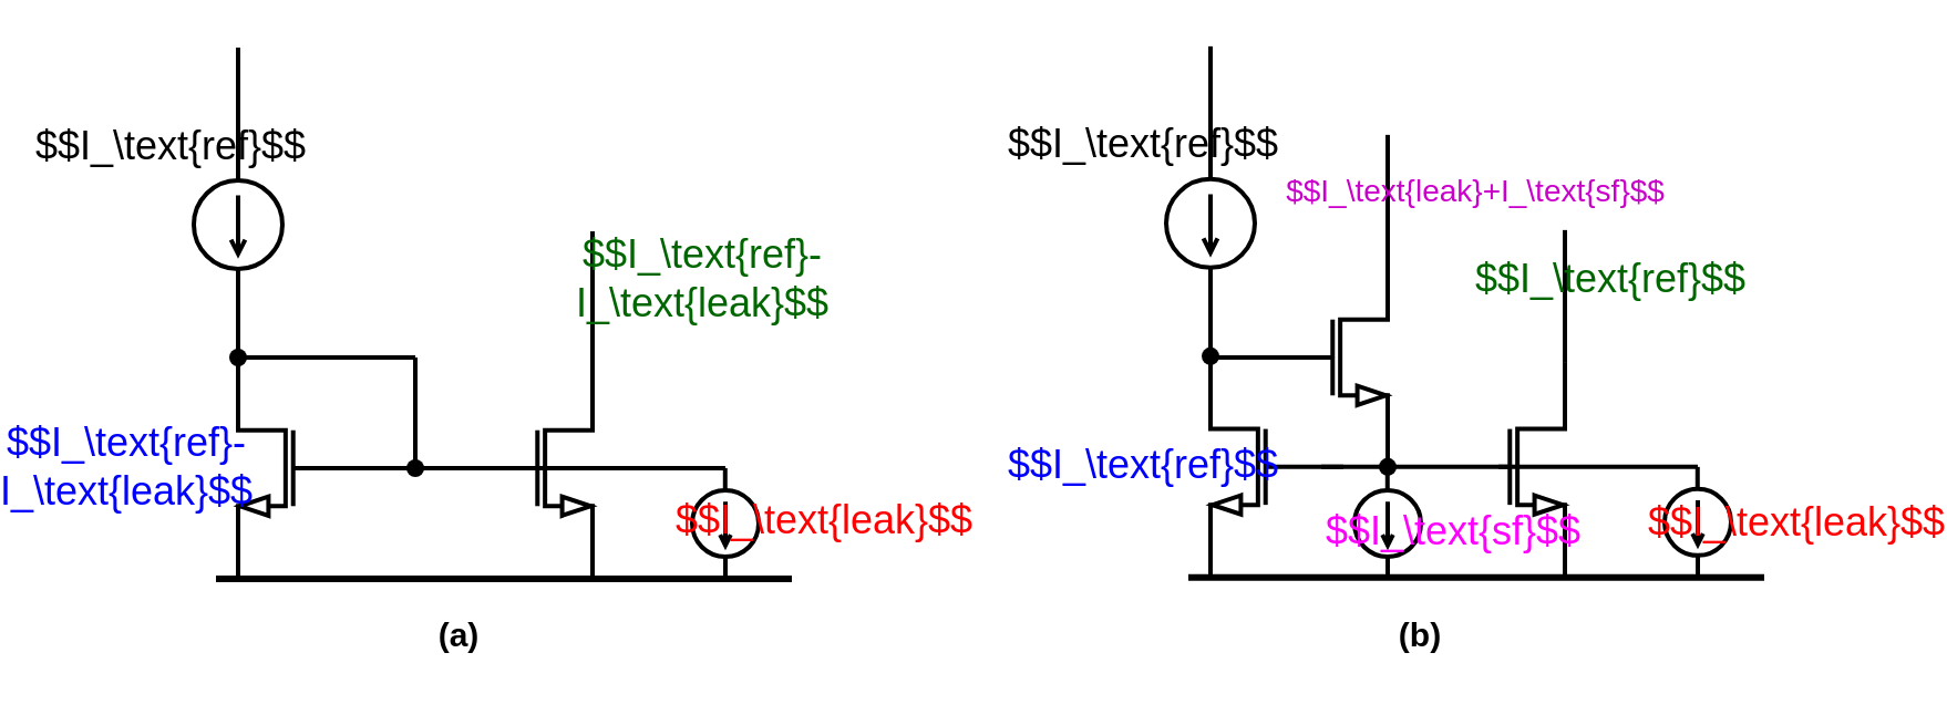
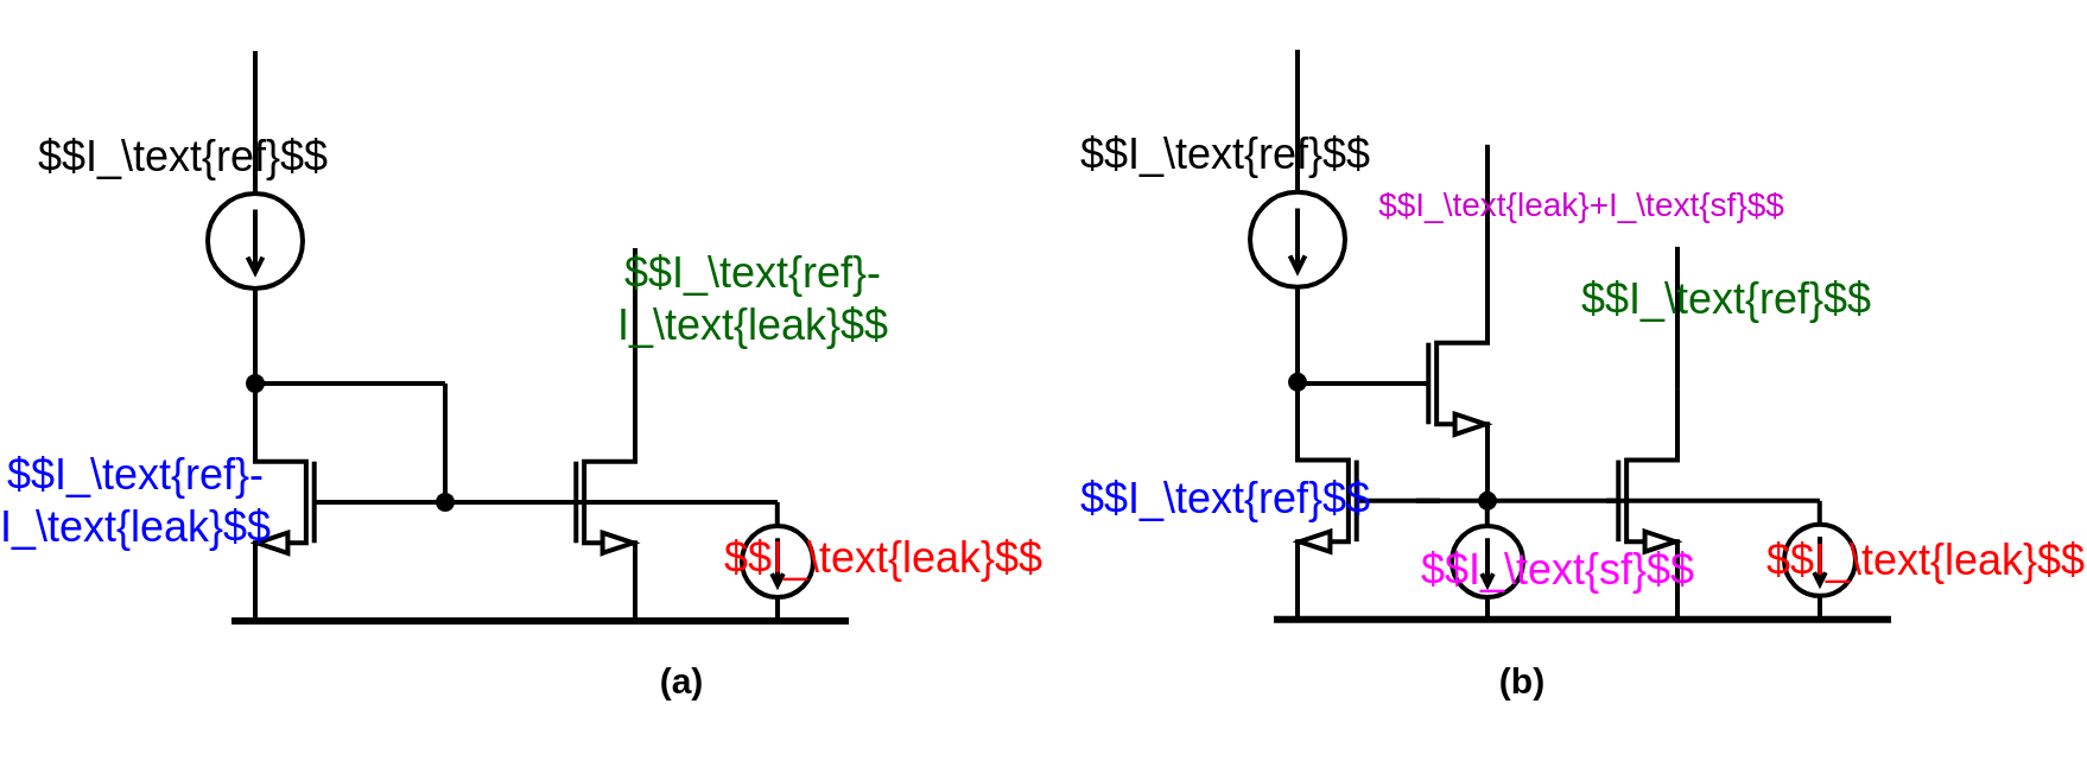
- <mxCell id="54" value="&lt;font style=&quot;font-size: 15px;&quot;&gt;&lt;b&gt;(a)&lt;/b&gt;&lt;/font&gt;" style="text;html=1;align=center;verticalAlign=middle;whiteSpace=wrap;rounded=0;" vertex="1" parent="1"><mxGeometry x="170" y="271" width="60" height="30" as="geometry" /></mxCell>
+ <mxCell id="54" value="&lt;font style=&quot;font-size: 15px;&quot;&gt;&lt;b&gt;(a)&lt;/b&gt;&lt;/font&gt;" style="text;html=1;align=center;verticalAlign=middle;whiteSpace=wrap;rounded=0;" vertex="1" parent="1"><mxGeometry x="250" y="271" width="60" height="30" as="geometry" /></mxCell>
